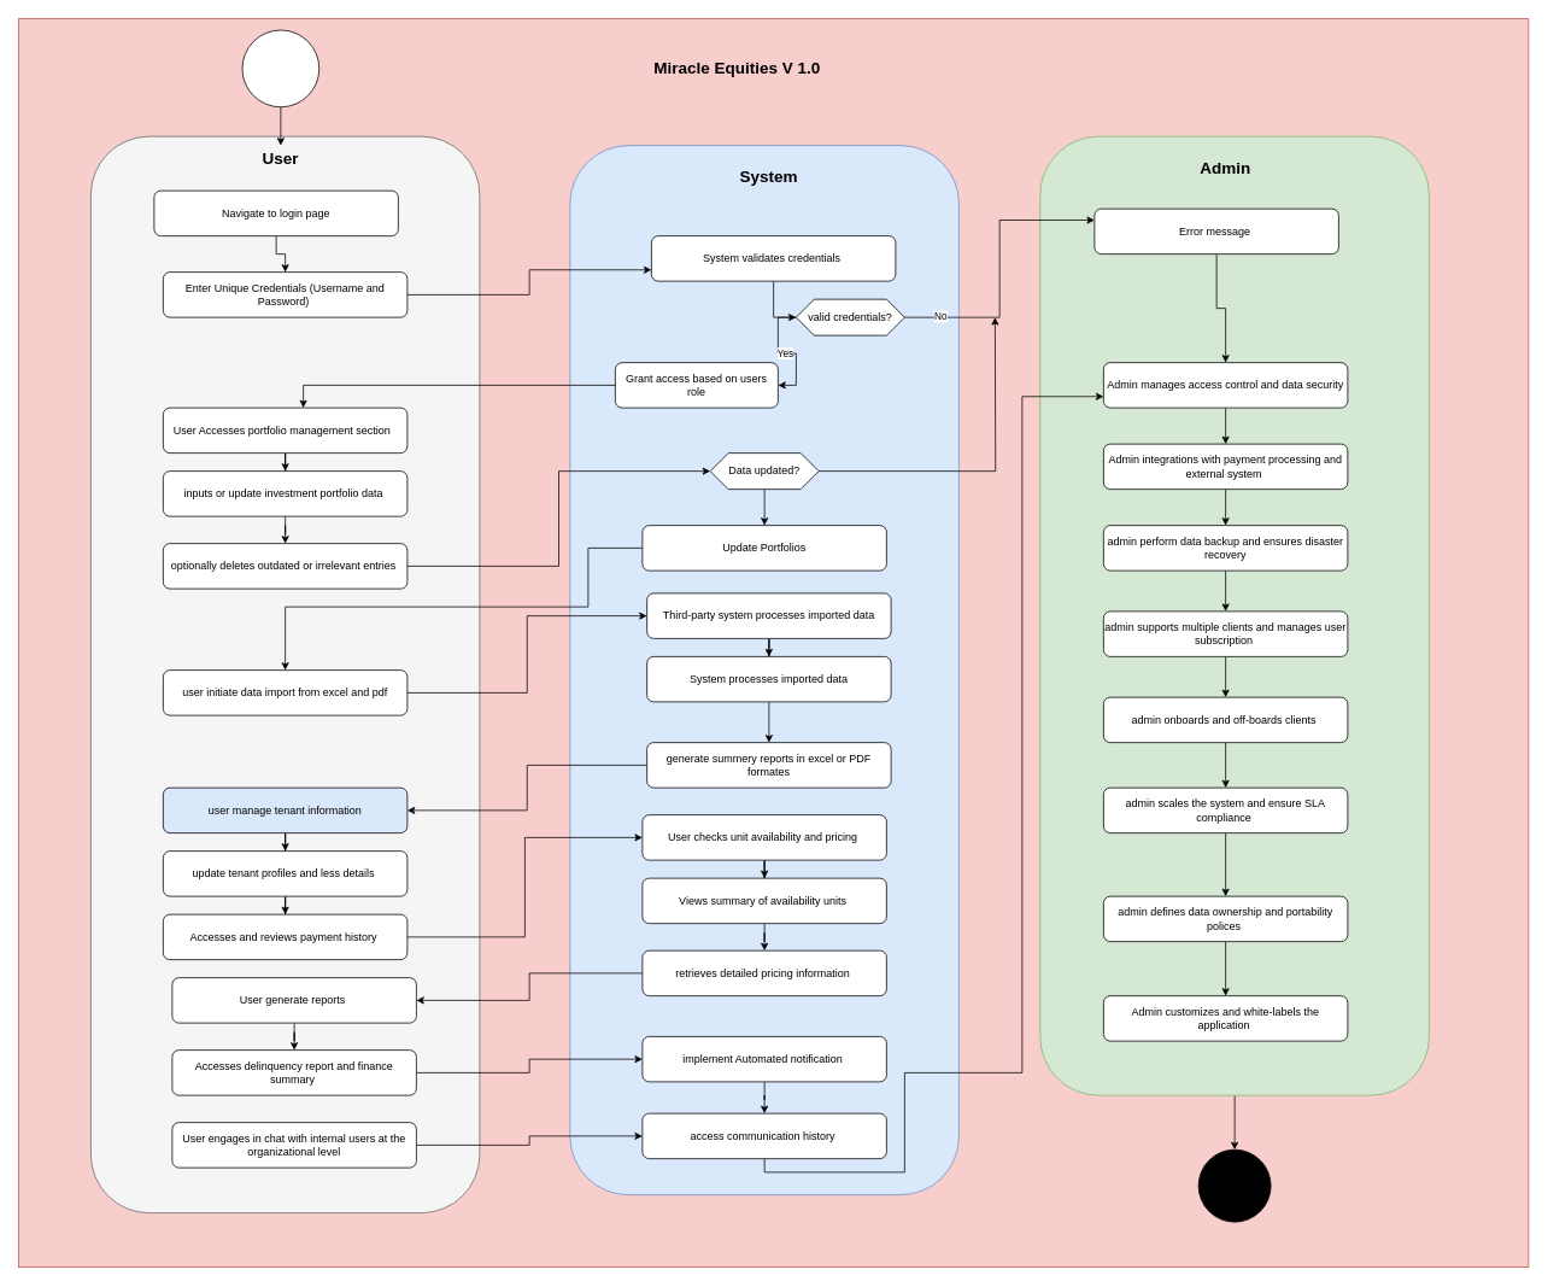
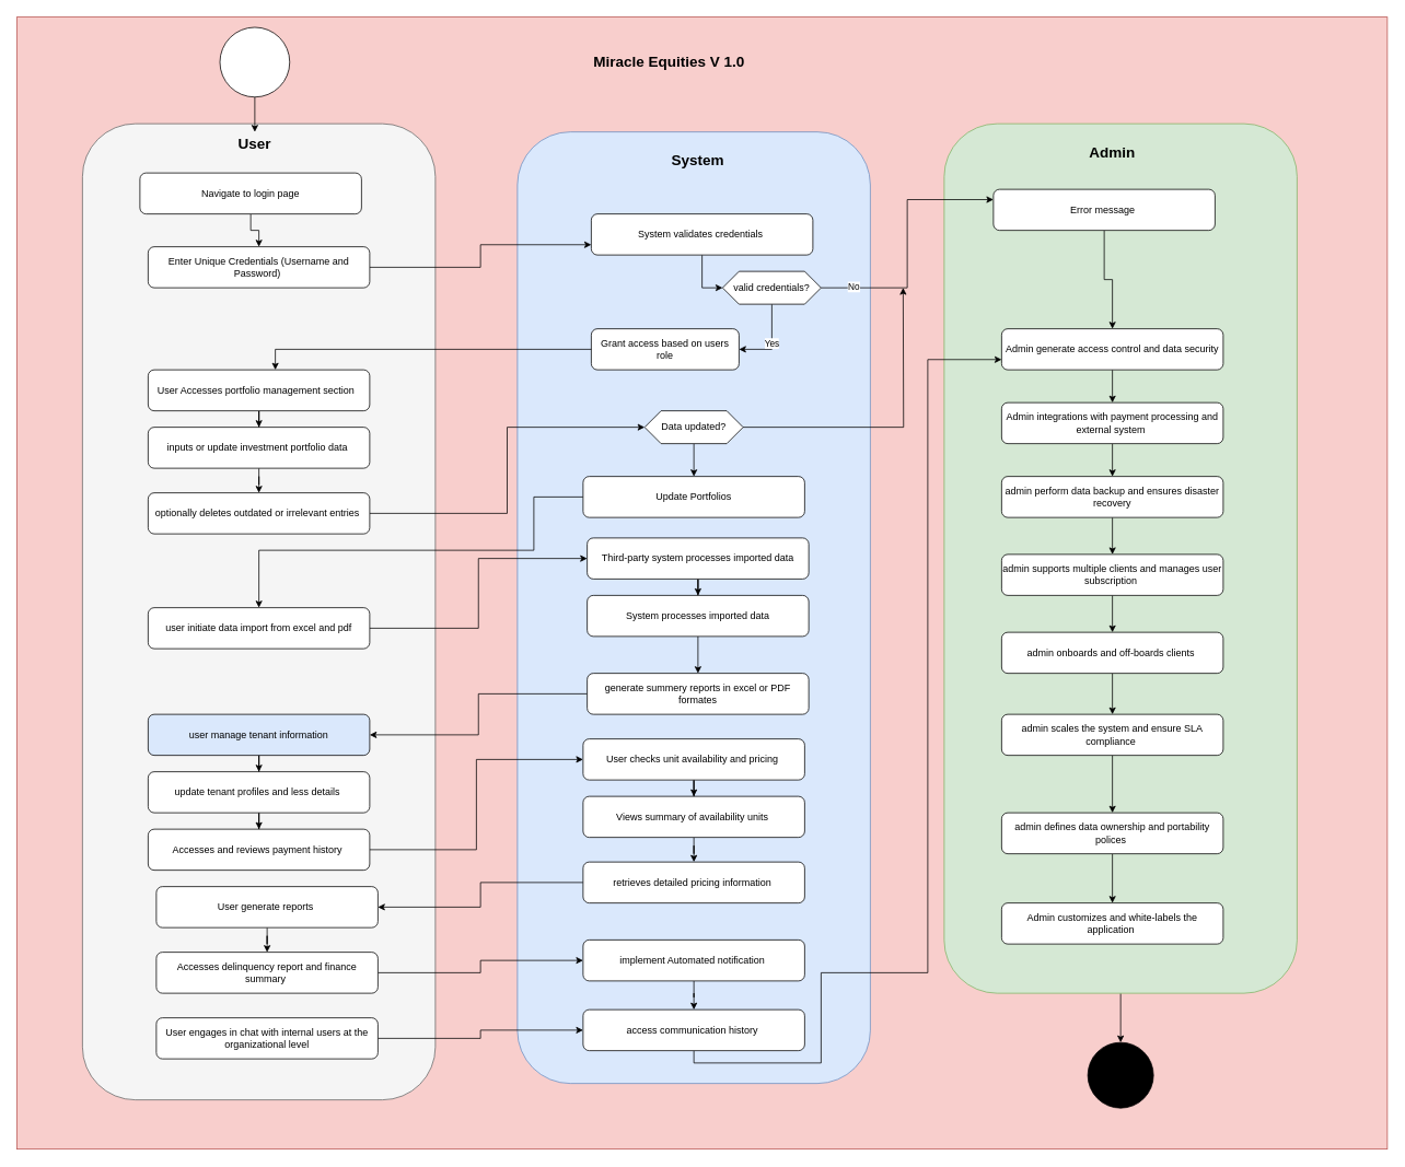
- <mxCell id="38" value="Grant access based on users role" style="rounded=1;whiteSpace=wrap;html=1;" vertex="1" parent="1"><mxGeometry x="680" y="400" width="180" height="50" as="geometry" /></mxCell>
+ <mxCell id="38" value="Grant access based on users role" style="rounded=1;whiteSpace=wrap;html=1;" vertex="1" parent="1"><mxGeometry x="720" y="400" width="180" height="50" as="geometry" /></mxCell>
- <mxCell id="71" value="Admin manages access control and data security" style="rounded=1;whiteSpace=wrap;html=1;" vertex="1" parent="1"><mxGeometry x="1220" y="400" width="270" height="50" as="geometry" /></mxCell>
+ <mxCell id="71" value="Admin generate access control and data security" style="rounded=1;whiteSpace=wrap;html=1;" vertex="1" parent="1"><mxGeometry x="1220" y="400" width="270" height="50" as="geometry" /></mxCell>
